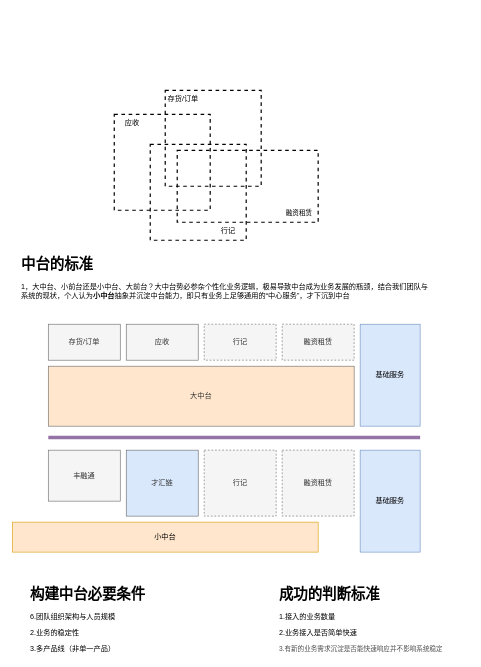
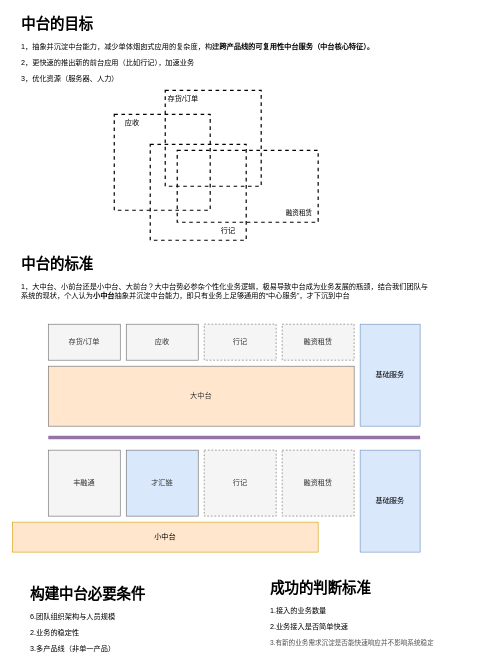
+ <mxCell id="2" value="&lt;h1&gt;中台的目标&lt;/h1&gt;&lt;p&gt;1，抽象并沉淀中台能力，减少单体烟囱式应用的复杂度，构建&lt;b&gt;跨产品线的可复用性中台服务（中台核心特征）。&lt;/b&gt;&lt;/p&gt;&lt;p&gt;&lt;span&gt;2，更快速的推出新的前台应用（比如行记），加速业务&lt;/span&gt;&lt;/p&gt;&lt;p&gt;3，优化资源（服务器、人力）&lt;/p&gt;" style="text;html=1;strokeColor=none;fillColor=none;spacing=5;spacingTop=-20;whiteSpace=wrap;overflow=hidden;rounded=0;" parent="1" vertex="1"><mxGeometry x="30" y="20" width="690" height="120" as="geometry" /></mxCell>
- <mxCell id="12" value="丰融通" style="rounded=0;whiteSpace=wrap;html=1;fillColor=#f5f5f5;fontColor=#333333;strokeColor=#666666;" parent="1" vertex="1"><mxGeometry x="80" y="750" width="120" height="85" as="geometry" /></mxCell>
+ <mxCell id="12" value="丰融通" style="rounded=0;whiteSpace=wrap;html=1;fillColor=#f5f5f5;fontColor=#333333;strokeColor=#666666;" parent="1" vertex="1"><mxGeometry x="80" y="750" width="120" height="110" as="geometry" /></mxCell>
- <mxCell id="24" value="&lt;h1&gt;成功的判断标准&lt;/h1&gt;&lt;p&gt;1.接入的业务数量&lt;/p&gt;&lt;p&gt;2.业务接入是否简单快速&lt;/p&gt;&lt;span style=&quot;color: rgb(77 , 77 , 77) ; font-size: 11px ; background-color: rgb(255 , 255 , 255)&quot;&gt;3.有新的业务需求沉淀是否能快速响应并不影响系统稳定&lt;/span&gt;" style="text;html=1;strokeColor=none;fillColor=none;spacing=5;spacingTop=-20;whiteSpace=wrap;overflow=hidden;rounded=0;" parent="1" vertex="1"><mxGeometry x="460" y="970" width="320" height="120" as="geometry" /></mxCell>
+ <mxCell id="24" value="&lt;h1&gt;成功的判断标准&lt;/h1&gt;&lt;p&gt;1.接入的业务数量&lt;/p&gt;&lt;p&gt;2.业务接入是否简单快速&lt;/p&gt;&lt;span style=&quot;color: rgb(77 , 77 , 77) ; font-size: 11px ; background-color: rgb(255 , 255 , 255)&quot;&gt;3.有新的业务需求沉淀是否能快速响应并不影响系统稳定&lt;/span&gt;" style="text;html=1;strokeColor=none;fillColor=none;spacing=5;spacingTop=-20;whiteSpace=wrap;overflow=hidden;rounded=0;" parent="1" vertex="1"><mxGeometry x="445" y="960" width="320" height="120" as="geometry" /></mxCell>
